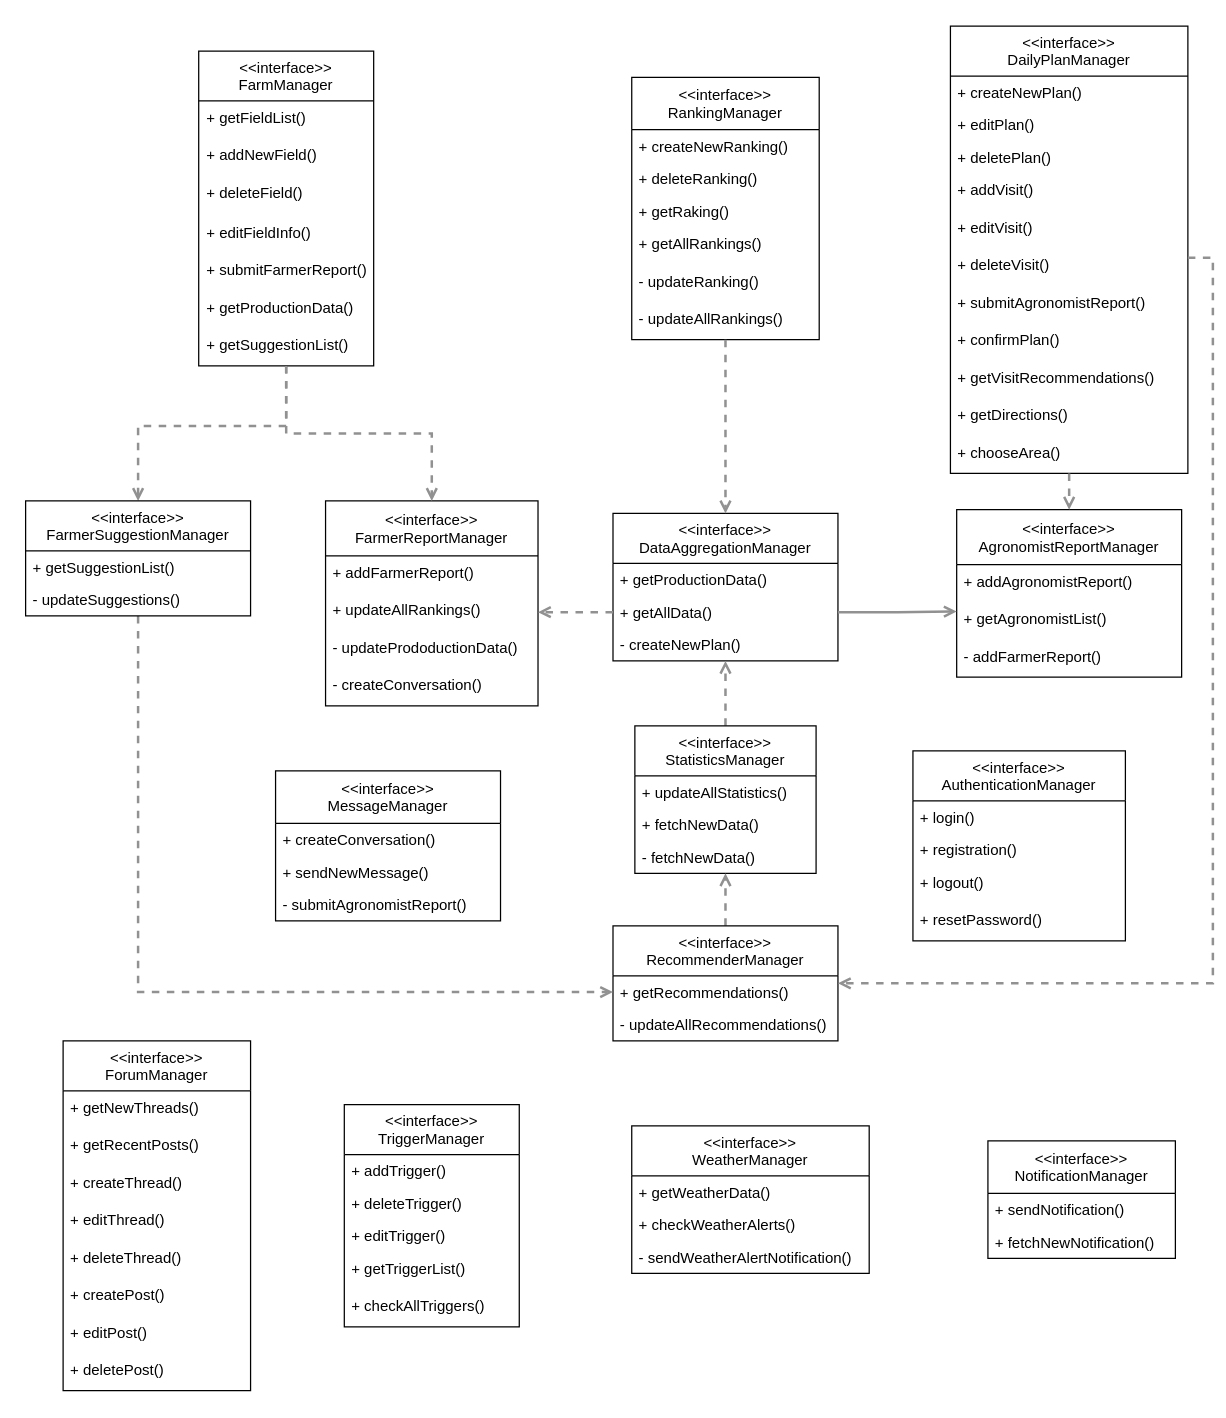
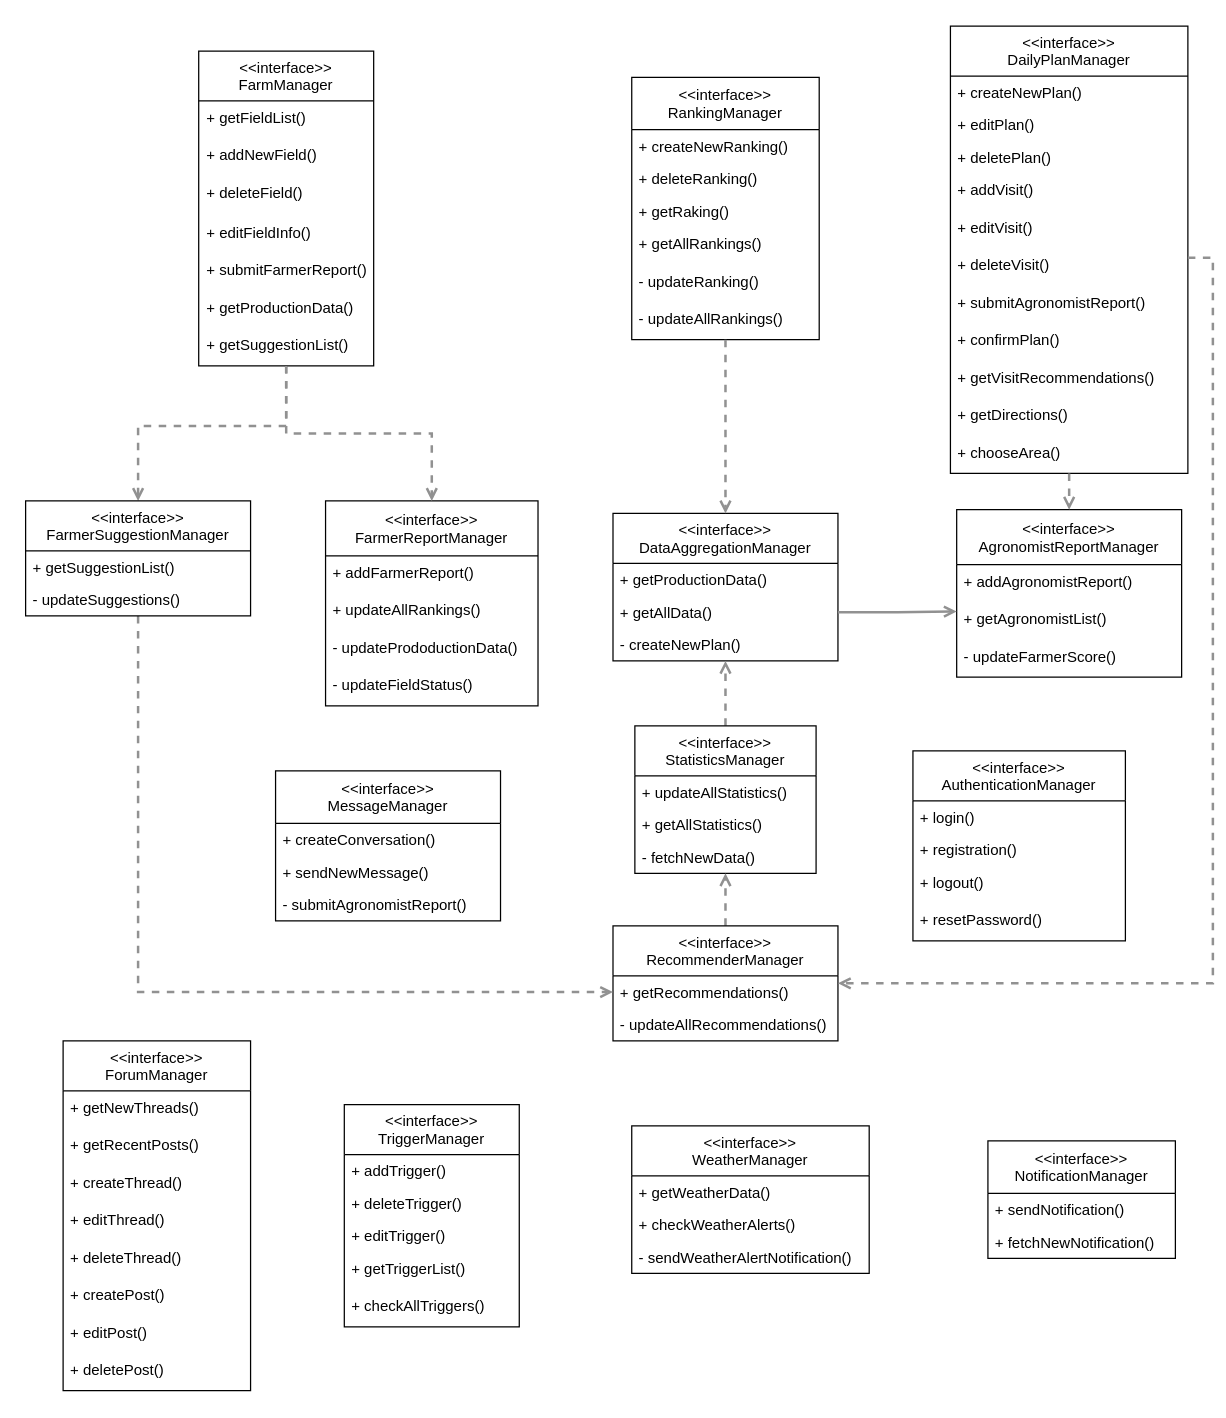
- <mxCell id="90" style="edgeStyle=orthogonalEdgeStyle;rounded=0;orthogonalLoop=1;jettySize=auto;html=1;entryX=1;entryY=0.5;entryDx=0;entryDy=0;dashed=1;endArrow=open;endFill=0;strokeColor=#919191;strokeWidth=2;" parent="1" source="36" target="27" edge="1"><mxGeometry relative="1" as="geometry" /></mxCell>
- <mxCell id="33" value="- addFarmerReport()" style="text;whiteSpace=wrap;html=1;spacingLeft=4;" parent="30" vertex="1"><mxGeometry y="104" width="180" height="30" as="geometry" /></mxCell>
+ <mxCell id="33" value="- updateFarmerScore()" style="text;whiteSpace=wrap;html=1;spacingLeft=4;" parent="30" vertex="1"><mxGeometry y="104" width="180" height="30" as="geometry" /></mxCell>
- <mxCell id="29" value="- createConversation()" style="text;whiteSpace=wrap;html=1;spacingLeft=4;" parent="25" vertex="1"><mxGeometry y="134" width="170" height="30" as="geometry" /></mxCell>
+ <mxCell id="29" value="- updateFieldStatus()" style="text;whiteSpace=wrap;html=1;spacingLeft=4;" parent="25" vertex="1"><mxGeometry y="134" width="170" height="30" as="geometry" /></mxCell>
- <mxCell id="41" value="+ fetchNewData()&#10;" style="text;strokeColor=none;fillColor=none;align=left;verticalAlign=top;spacingLeft=4;spacingRight=4;overflow=hidden;rotatable=0;points=[[0,0.5],[1,0.5]];portConstraint=eastwest;" parent="39" vertex="1"><mxGeometry y="66" width="145" height="26" as="geometry" /></mxCell>
+ <mxCell id="41" value="+ getAllStatistics()&#10;" style="text;strokeColor=none;fillColor=none;align=left;verticalAlign=top;spacingLeft=4;spacingRight=4;overflow=hidden;rotatable=0;points=[[0,0.5],[1,0.5]];portConstraint=eastwest;" parent="39" vertex="1"><mxGeometry y="66" width="145" height="26" as="geometry" /></mxCell>
